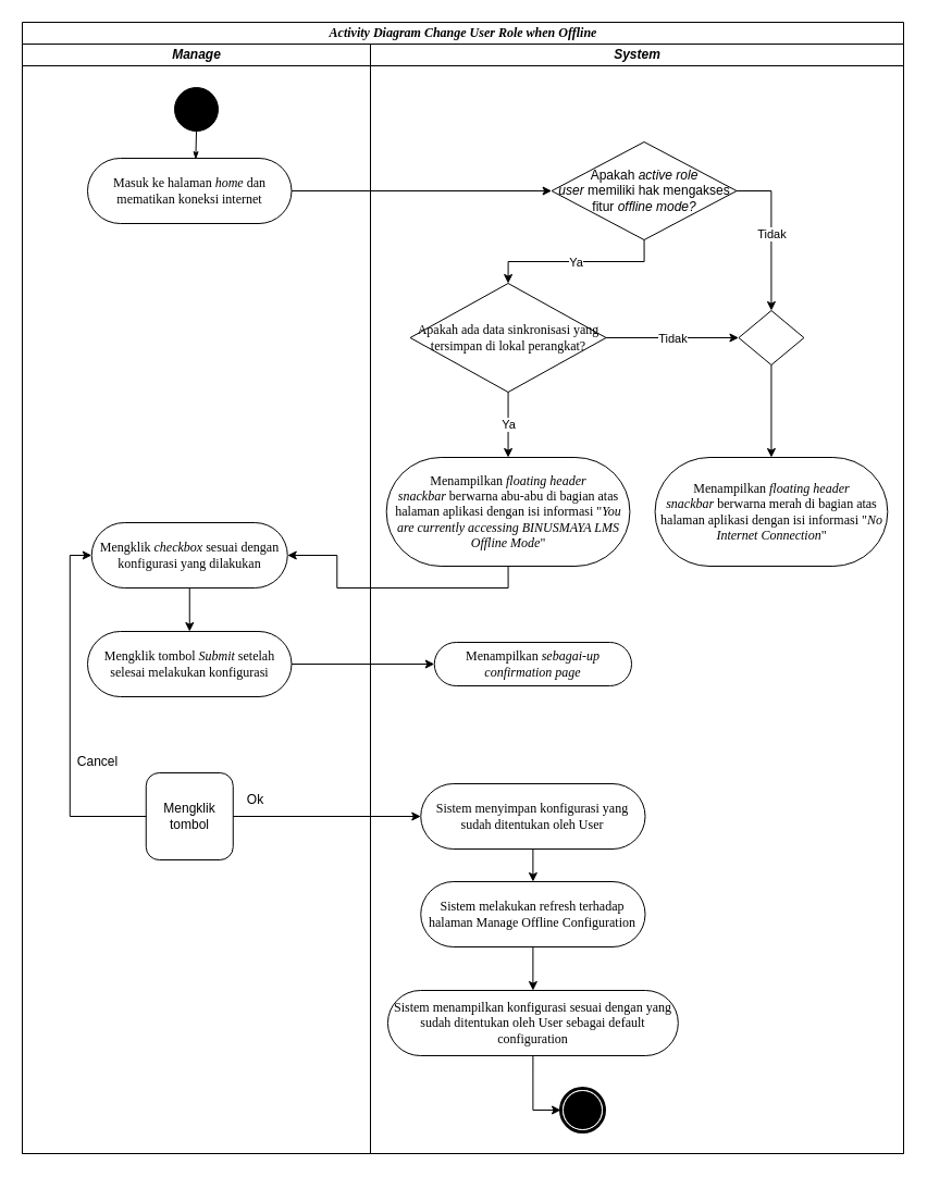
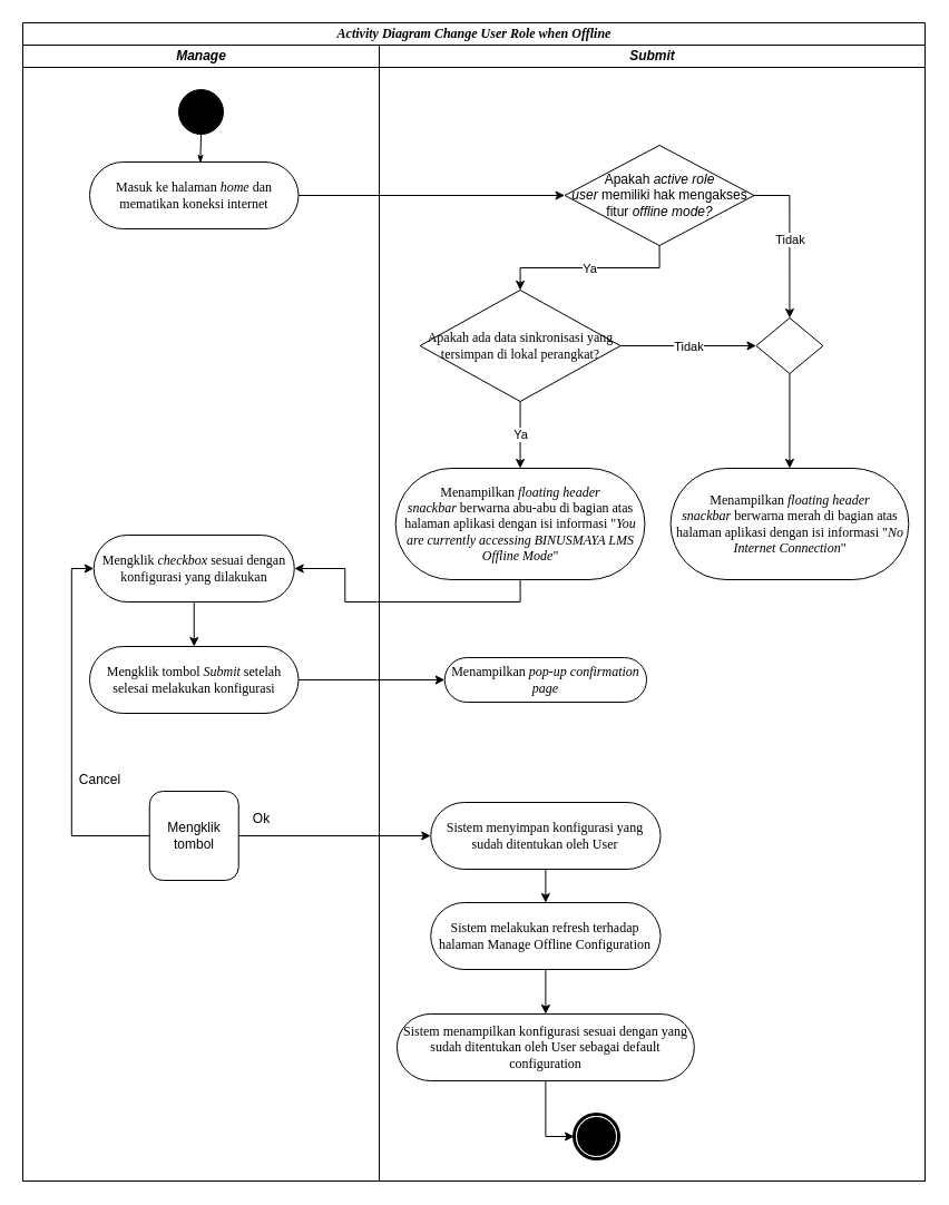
- <mxCell id="18" value="&lt;i&gt;System&lt;/i&gt;" style="swimlane;html=1;startSize=20;" parent="2" vertex="1"><mxGeometry x="320" y="20" width="490" height="1020" as="geometry" /></mxCell>
+ <mxCell id="18" value="&lt;i&gt;Submit&lt;/i&gt;" style="swimlane;html=1;startSize=20;" parent="2" vertex="1"><mxGeometry x="320" y="20" width="490" height="1020" as="geometry" /></mxCell>
- <mxCell id="26" value="Menampilkan &lt;i&gt;sebagai-up confirmation page&lt;/i&gt;" style="rounded=1;whiteSpace=wrap;html=1;shadow=0;comic=0;labelBackgroundColor=none;strokeWidth=1;fontFamily=Verdana;fontSize=12;align=center;arcSize=50;" parent="18" vertex="1"><mxGeometry x="58.75" y="550" width="181.25" height="40" as="geometry" /></mxCell>
+ <mxCell id="26" value="Menampilkan &lt;i&gt;pop-up confirmation page&lt;/i&gt;" style="rounded=1;whiteSpace=wrap;html=1;shadow=0;comic=0;labelBackgroundColor=none;strokeWidth=1;fontFamily=Verdana;fontSize=12;align=center;arcSize=50;" parent="18" vertex="1"><mxGeometry x="58.75" y="550" width="181.25" height="40" as="geometry" /></mxCell>
